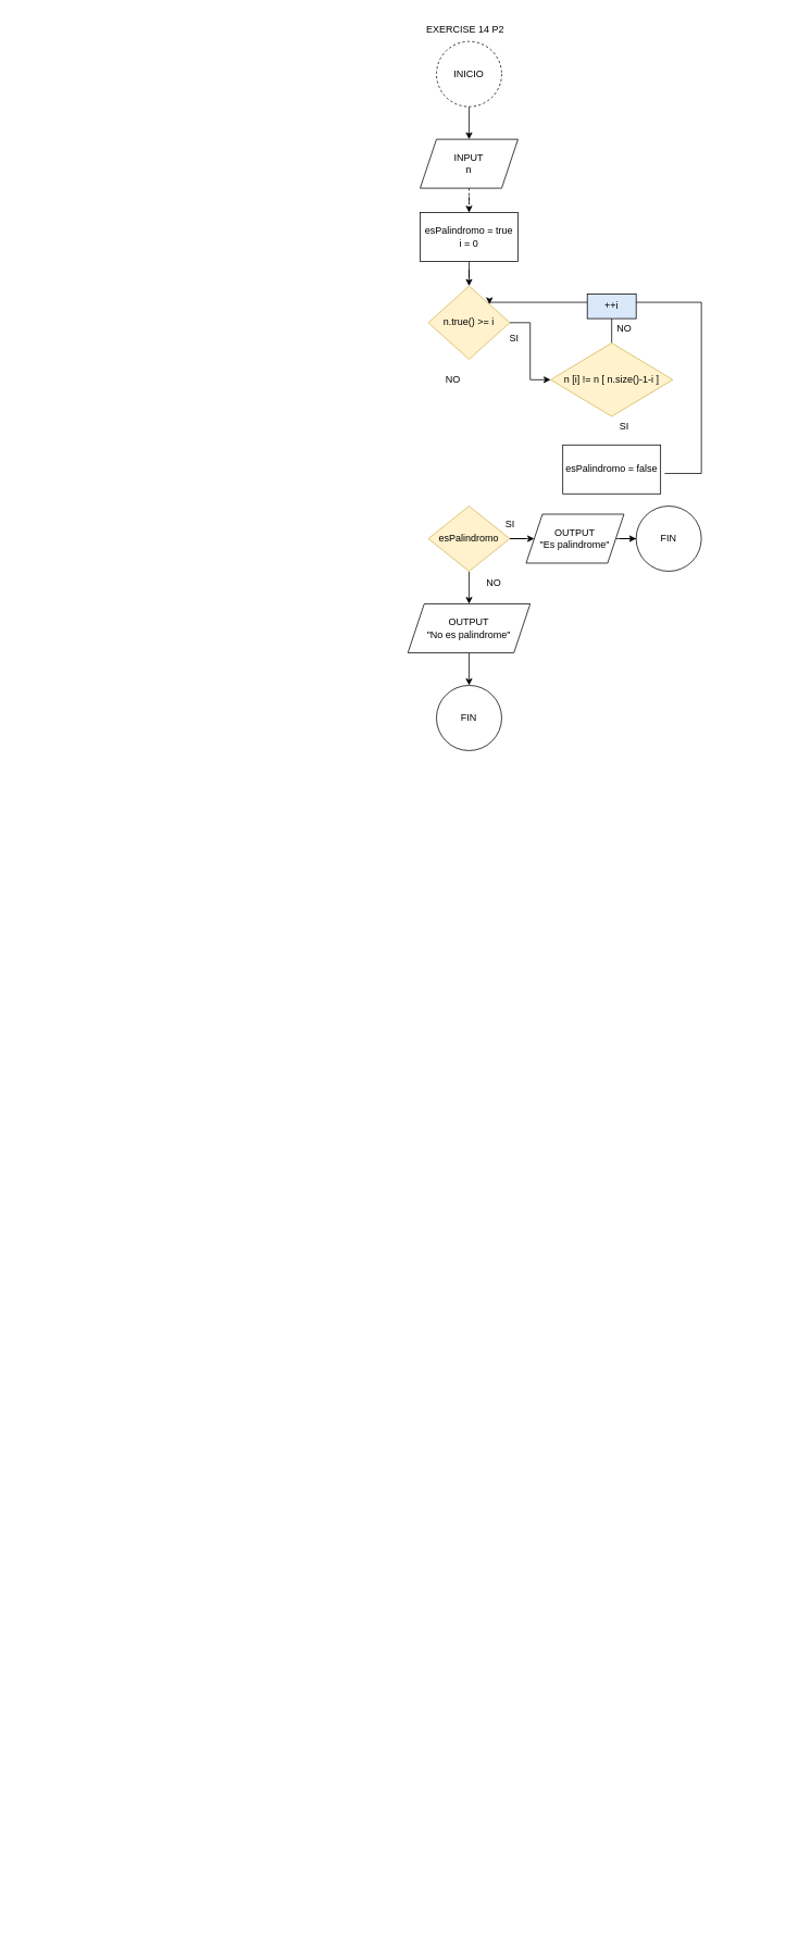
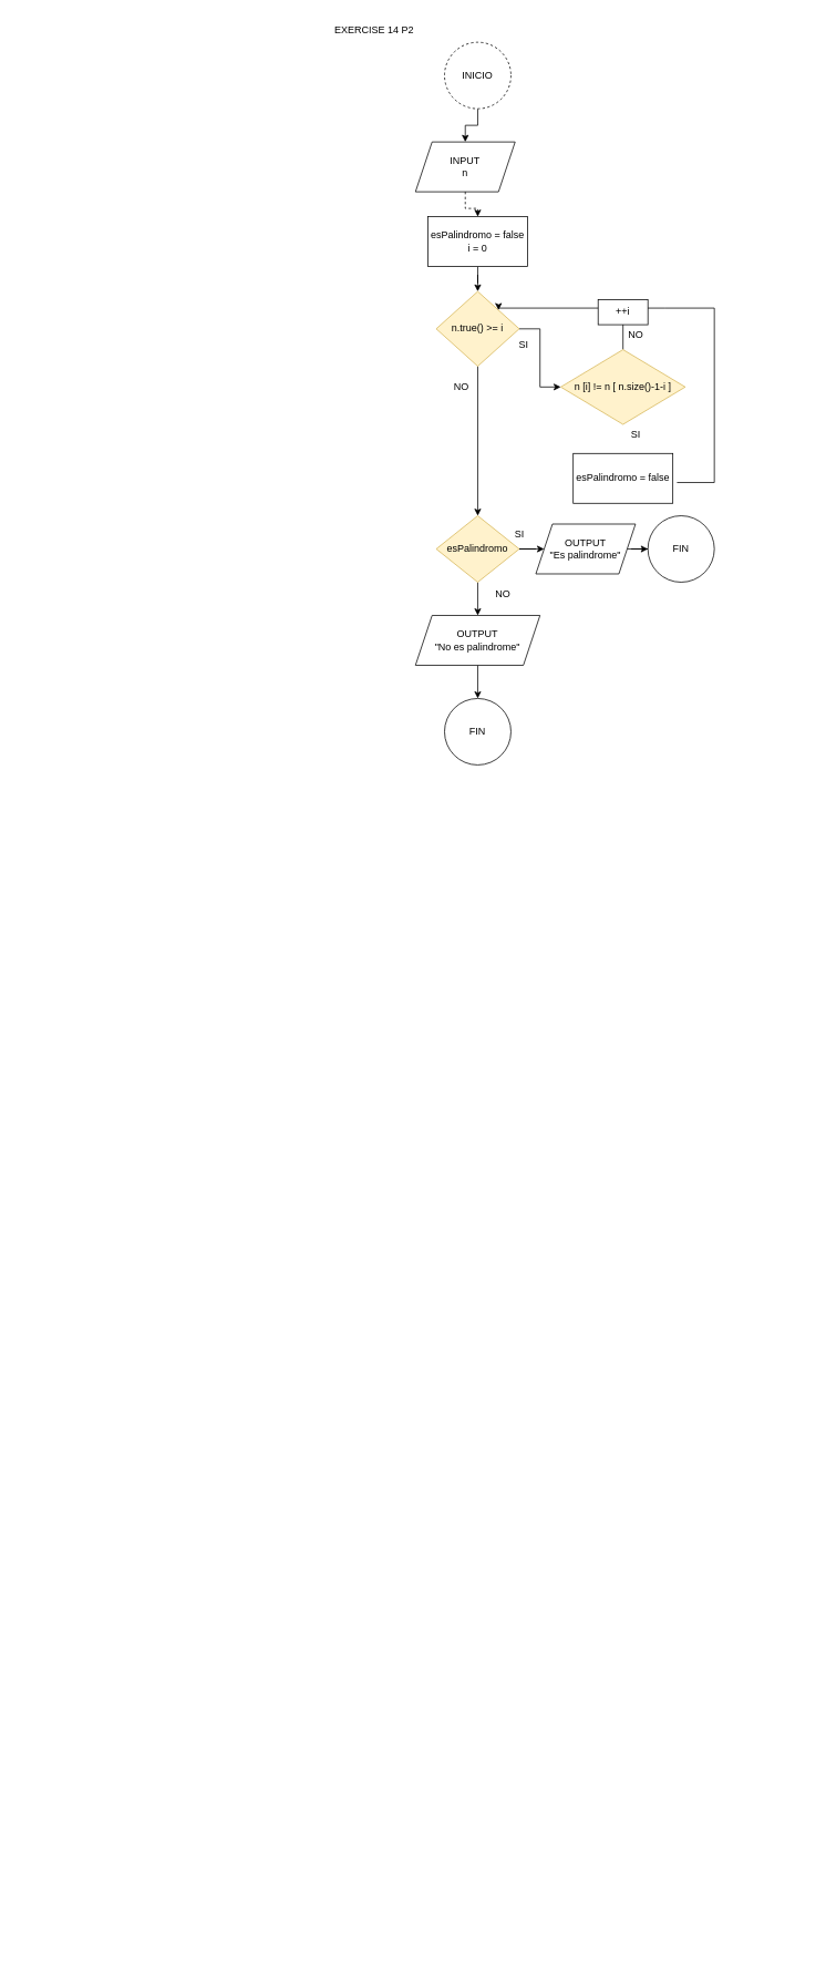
- <mxCell id="2" value="EXERCISE 14 P2" style="text;html=1;align=center;verticalAlign=middle;resizable=0;points=[];autosize=1;strokeColor=none;fillColor=none;" vertex="1" parent="1"><mxGeometry x="510" width="120" height="30" as="geometry" y="20" /></mxCell>
+ <mxCell id="2" value="EXERCISE 14 P2" style="text;html=1;align=center;verticalAlign=middle;resizable=0;points=[];autosize=1;strokeColor=none;fillColor=none;" vertex="1" parent="1"><mxGeometry x="390" y="20" width="120" height="30" as="geometry" /></mxCell>
- <mxCell id="8" value="INPUT&lt;div&gt;n&lt;/div&gt;" style="shape=parallelogram;perimeter=parallelogramPerimeter;whiteSpace=wrap;html=1;fixedSize=1;" vertex="1" parent="1"><mxGeometry x="515" y="170" width="120" height="60" as="geometry" /></mxCell>
+ <mxCell id="8" value="INPUT&lt;div&gt;n&lt;/div&gt;" style="shape=parallelogram;perimeter=parallelogramPerimeter;whiteSpace=wrap;html=1;fixedSize=1;" vertex="1" parent="1"><mxGeometry x="500" y="170" width="120" height="60" as="geometry" /></mxCell>
- <mxCell id="10" value="esPalindromo = true&lt;div&gt;i = 0&lt;/div&gt;" style="whiteSpace=wrap;html=1;" vertex="1" parent="1"><mxGeometry x="515" y="260" width="120" height="60" as="geometry" /></mxCell>
+ <mxCell id="10" value="esPalindromo = false&lt;div&gt;i = 0&lt;/div&gt;" style="whiteSpace=wrap;html=1;" vertex="1" parent="1"><mxGeometry x="515" y="260" width="120" height="60" as="geometry" /></mxCell>
- <mxCell id="24" value="++i" style="whiteSpace=wrap;html=1;fillColor=#dae8fc;" vertex="1" parent="1"><mxGeometry x="720" y="360" width="60" height="30" as="geometry" /></mxCell>
+ <mxCell id="24" value="++i" style="whiteSpace=wrap;html=1;" vertex="1" parent="1"><mxGeometry x="720" y="360" width="60" height="30" as="geometry" /></mxCell>
+ <mxCell id="12" value="" style="edgeStyle=orthogonalEdgeStyle;rounded=0;orthogonalLoop=1;jettySize=auto;html=1;" edge="1" parent="1" source="13" target="20"><mxGeometry relative="1" as="geometry" /></mxCell>
